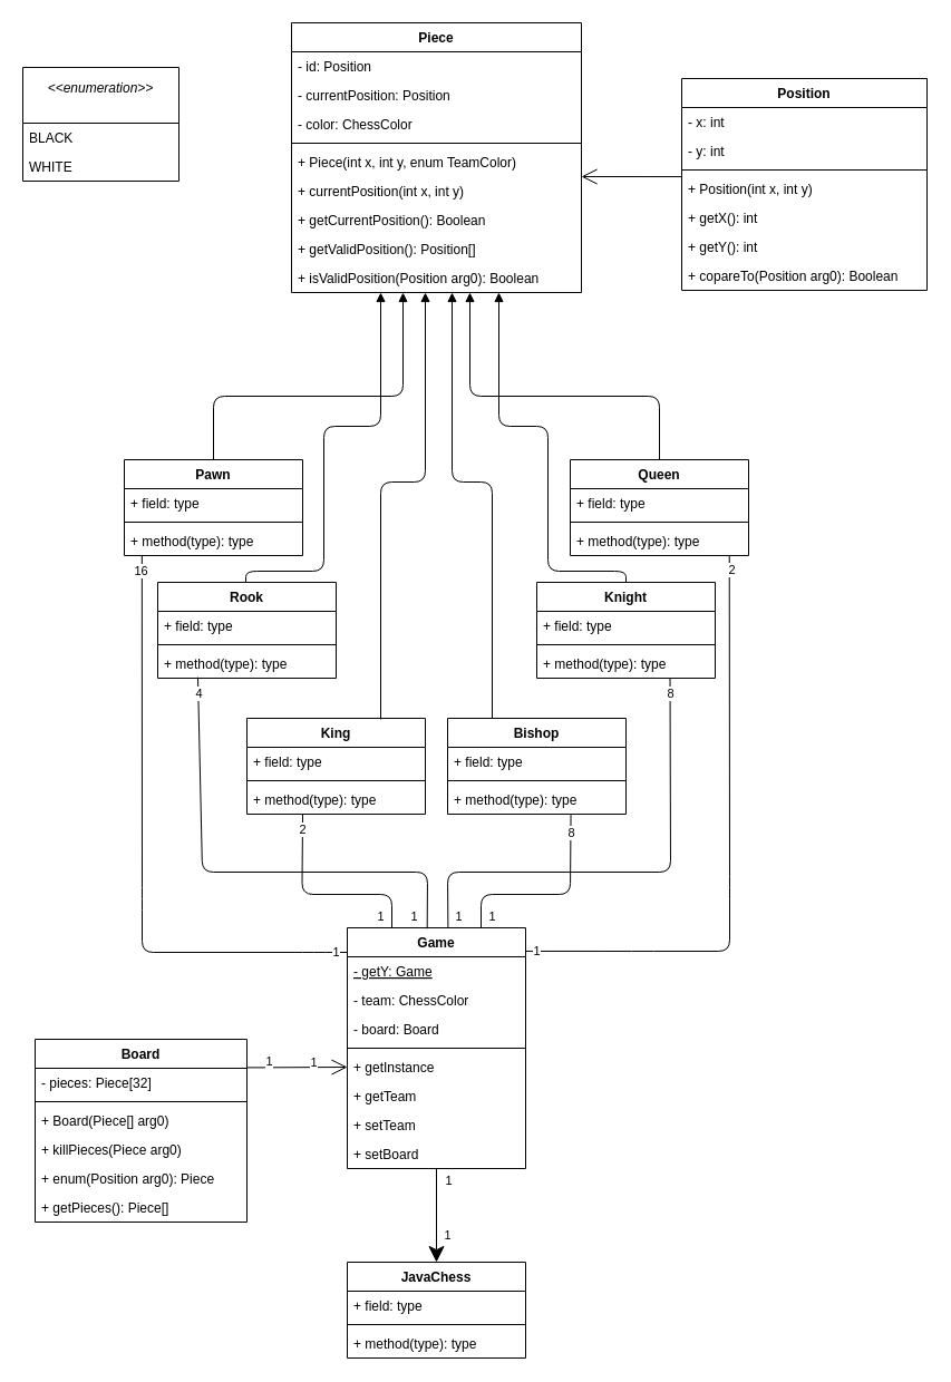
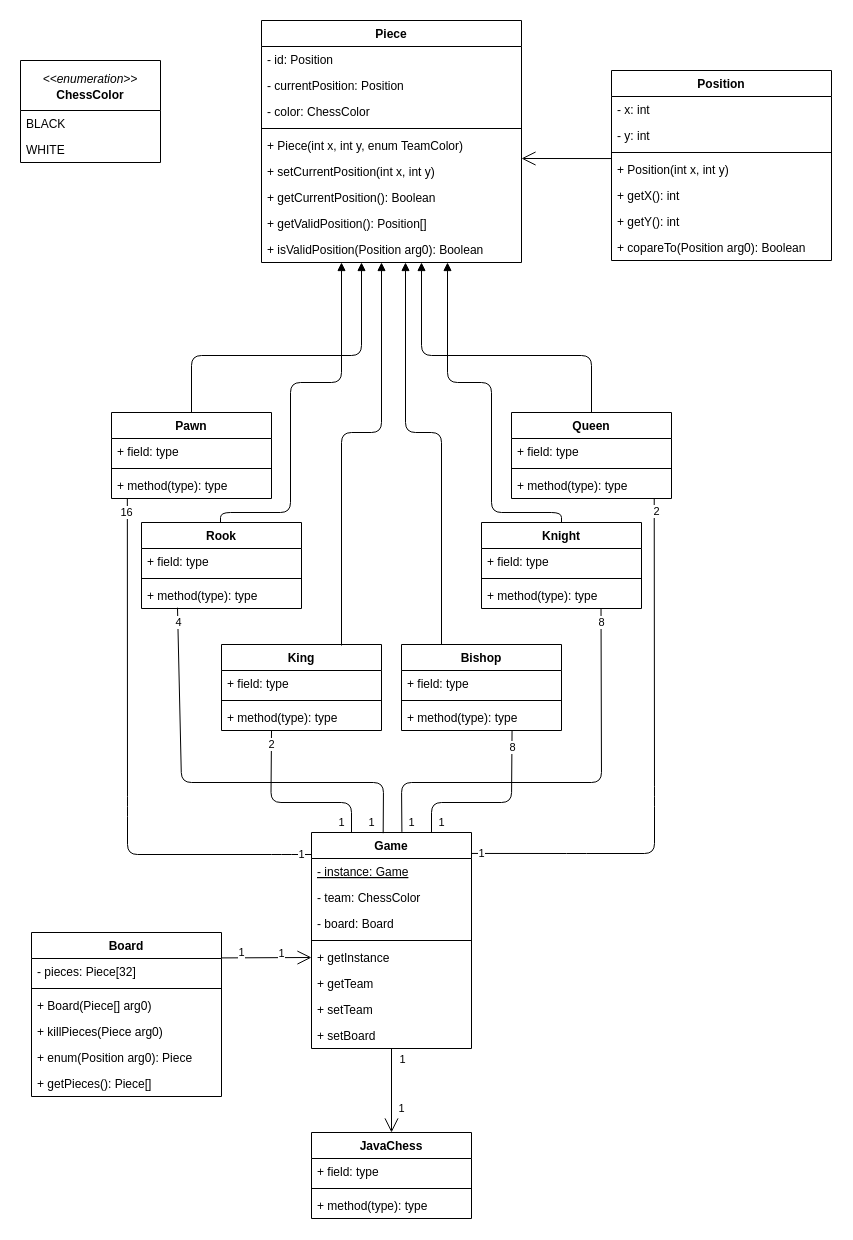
+ <mxCell id="79" value="ChessColor" style="text;align=center;fontStyle=1;verticalAlign=middle;spacingLeft=3;spacingRight=3;strokeColor=none;rotatable=0;points=[[0,0.5],[1,0.5]];portConstraint=eastwest;" vertex="1" parent="75"><mxGeometry x="30" y="21" width="80" height="26" as="geometry" /></mxCell>
- <mxCell id="8" value="+ currentPosition(int x, int y)" style="text;strokeColor=none;fillColor=none;align=left;verticalAlign=top;spacingLeft=4;spacingRight=4;overflow=hidden;rotatable=0;points=[[0,0.5],[1,0.5]];portConstraint=eastwest;" parent="2" vertex="1"><mxGeometry y="138" width="260" height="26" as="geometry" /></mxCell>
+ <mxCell id="8" value="+ setCurrentPosition(int x, int y)" style="text;strokeColor=none;fillColor=none;align=left;verticalAlign=top;spacingLeft=4;spacingRight=4;overflow=hidden;rotatable=0;points=[[0,0.5],[1,0.5]];portConstraint=eastwest;" parent="2" vertex="1"><mxGeometry y="138" width="260" height="26" as="geometry" /></mxCell>
- <mxCell id="33" value="- getY: Game" style="text;strokeColor=none;fillColor=none;align=left;verticalAlign=top;spacingLeft=4;spacingRight=4;overflow=hidden;rotatable=0;points=[[0,0.5],[1,0.5]];portConstraint=eastwest;fontStyle=4" parent="32" vertex="1"><mxGeometry y="26" width="160" height="26" as="geometry" /></mxCell>
+ <mxCell id="33" value="- instance: Game" style="text;strokeColor=none;fillColor=none;align=left;verticalAlign=top;spacingLeft=4;spacingRight=4;overflow=hidden;rotatable=0;points=[[0,0.5],[1,0.5]];portConstraint=eastwest;fontStyle=4" parent="32" vertex="1"><mxGeometry y="26" width="160" height="26" as="geometry" /></mxCell>
- <mxCell id="84" value="1" style="endArrow=classic;endFill=1;endSize=12;html=1;entryX=0.5;entryY=0;entryDx=0;entryDy=0;exitX=0.5;exitY=1.009;exitDx=0;exitDy=0;exitPerimeter=0;" edge="1" parent="1" source="40" target="80"><mxGeometry x="0.422" y="10" width="160" relative="1" as="geometry"><mxPoint x="391" y="1072" as="sourcePoint" /><mxPoint x="391.56" y="946.29" as="targetPoint" /><mxPoint as="offset" /></mxGeometry></mxCell>
+ <mxCell id="84" value="1" style="endArrow=open;endFill=1;endSize=12;html=1;entryX=0.5;entryY=0;entryDx=0;entryDy=0;exitX=0.5;exitY=1.009;exitDx=0;exitDy=0;exitPerimeter=0;" edge="1" parent="1" source="40" target="80"><mxGeometry x="0.422" y="10" width="160" relative="1" as="geometry"><mxPoint x="391" y="1072" as="sourcePoint" /><mxPoint x="391.56" y="946.29" as="targetPoint" /><mxPoint as="offset" /></mxGeometry></mxCell>
